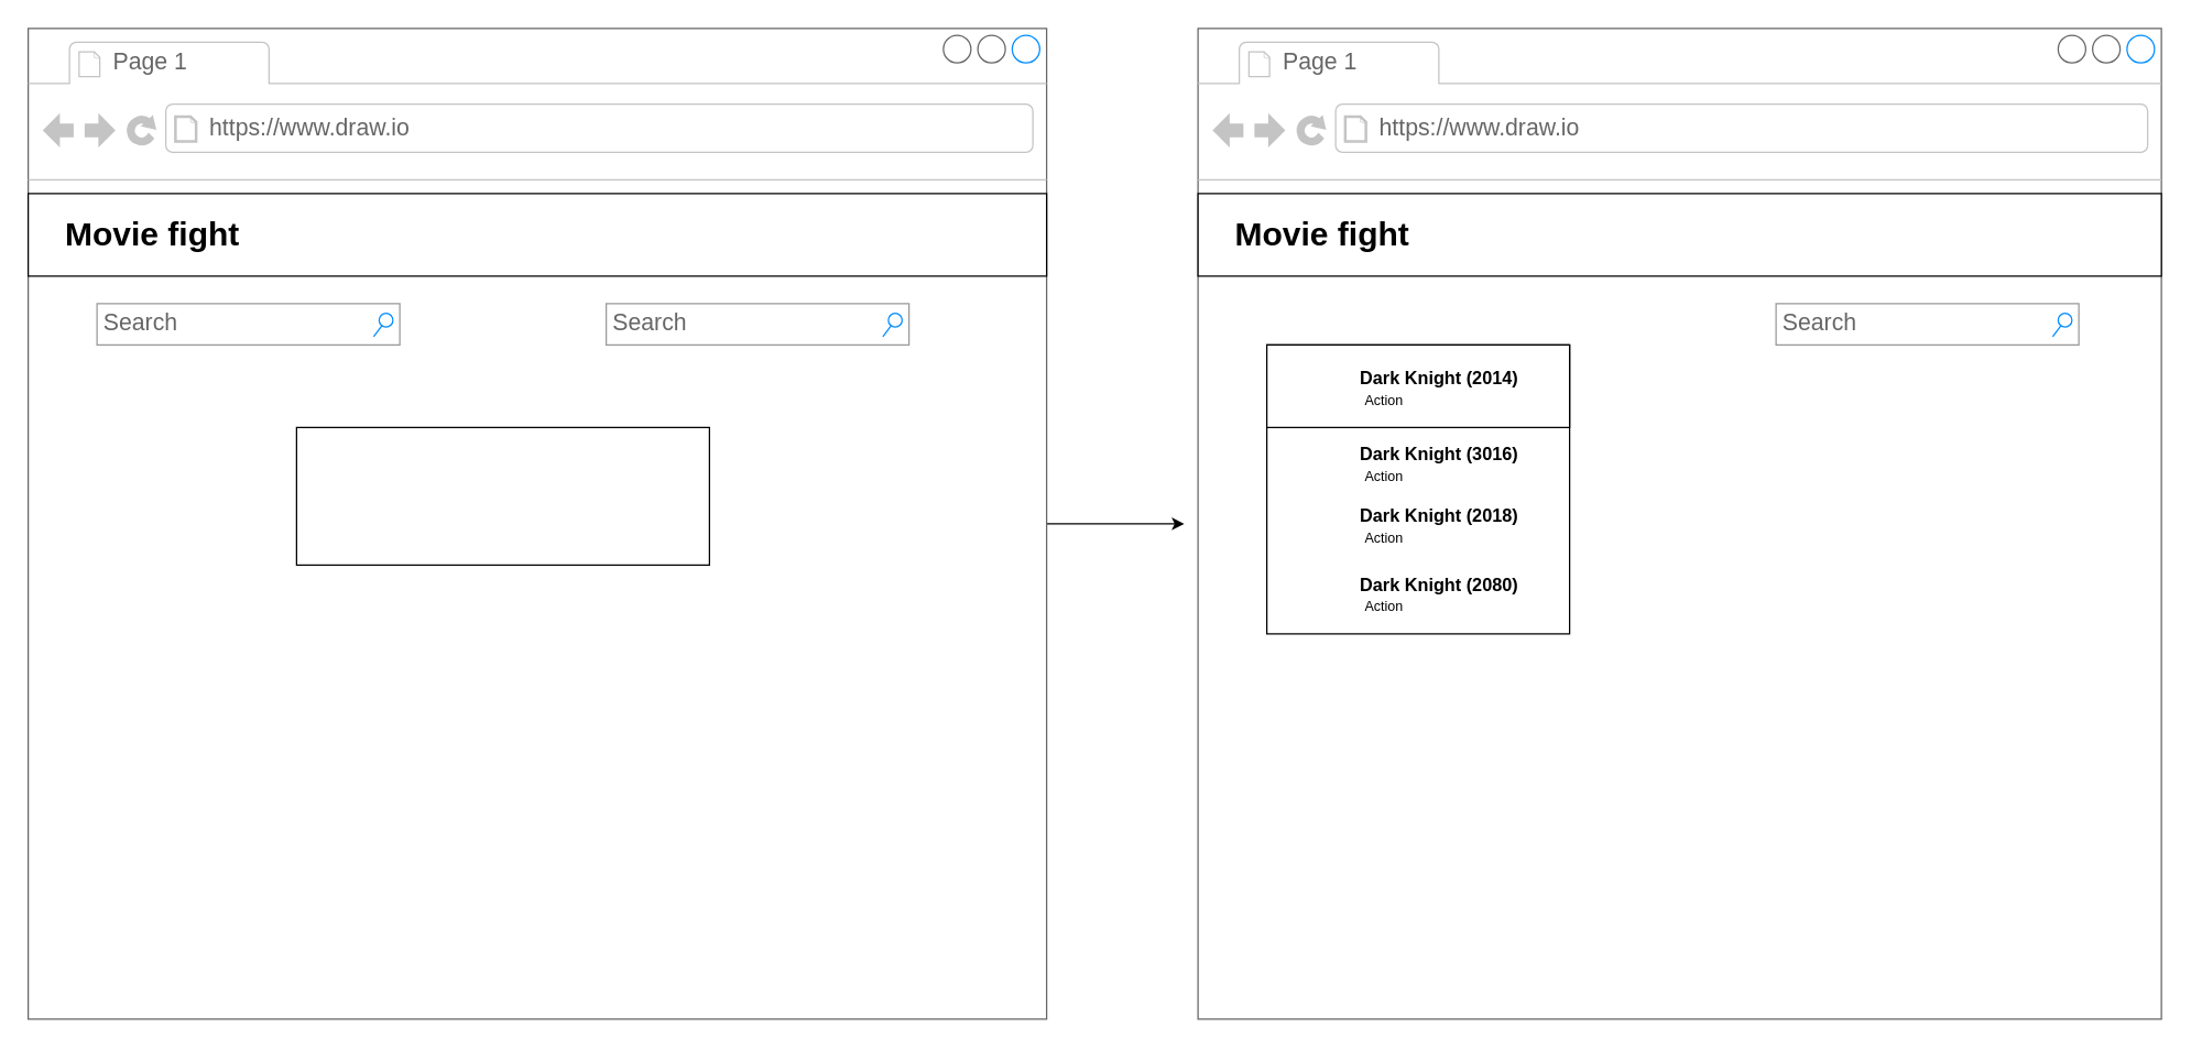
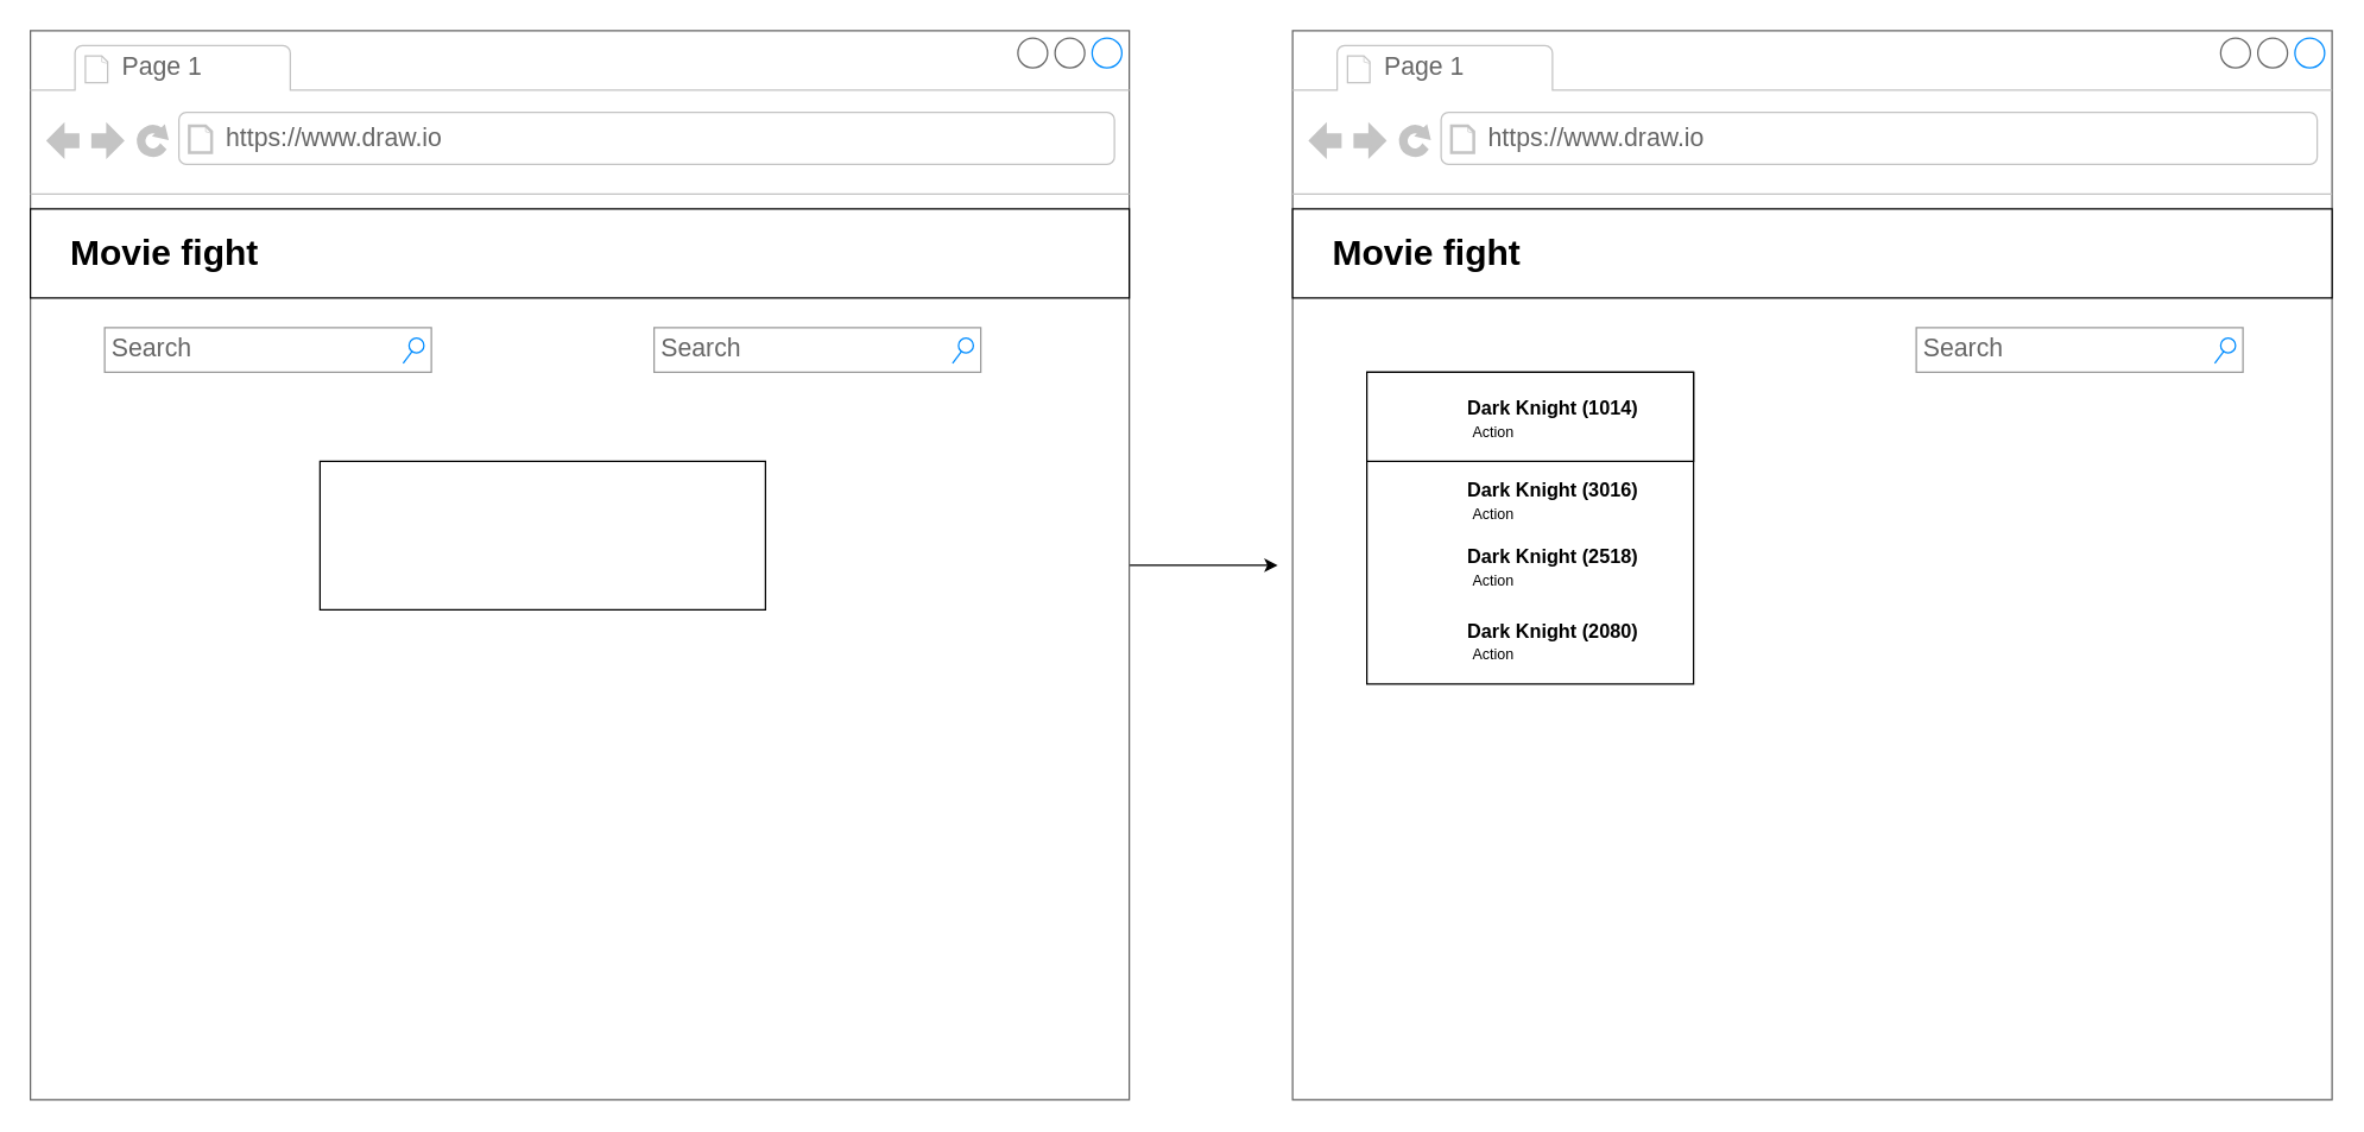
- <mxCell id="21" value="&lt;p style=&quot;line-height: 1.3;&quot;&gt;&lt;span style=&quot;font-size: 13px;&quot;&gt;Dark Knight (2014)&lt;/span&gt;&lt;br&gt;&lt;/p&gt;" style="text;strokeColor=none;fillColor=none;html=1;fontSize=24;fontStyle=1;verticalAlign=middle;align=center;" vertex="1" parent="11"><mxGeometry x="130" y="230" width="90" height="40" as="geometry" /></mxCell>
+ <mxCell id="21" value="&lt;p style=&quot;line-height: 1.3;&quot;&gt;&lt;span style=&quot;font-size: 13px;&quot;&gt;Dark Knight (1014)&lt;/span&gt;&lt;br&gt;&lt;/p&gt;" style="text;strokeColor=none;fillColor=none;html=1;fontSize=24;fontStyle=1;verticalAlign=middle;align=center;" vertex="1" parent="11"><mxGeometry x="130" y="230" width="90" height="40" as="geometry" /></mxCell>
- <mxCell id="25" value="&lt;p style=&quot;line-height: 1.3;&quot;&gt;&lt;span style=&quot;font-size: 13px;&quot;&gt;Dark Knight (2018)&lt;/span&gt;&lt;br&gt;&lt;/p&gt;" style="text;strokeColor=none;fillColor=none;html=1;fontSize=24;fontStyle=1;verticalAlign=middle;align=center;" vertex="1" parent="11"><mxGeometry x="130" y="330" width="90" height="40" as="geometry" /></mxCell>
+ <mxCell id="25" value="&lt;p style=&quot;line-height: 1.3;&quot;&gt;&lt;span style=&quot;font-size: 13px;&quot;&gt;Dark Knight (2518)&lt;/span&gt;&lt;br&gt;&lt;/p&gt;" style="text;strokeColor=none;fillColor=none;html=1;fontSize=24;fontStyle=1;verticalAlign=middle;align=center;" vertex="1" parent="11"><mxGeometry x="130" y="330" width="90" height="40" as="geometry" /></mxCell>
